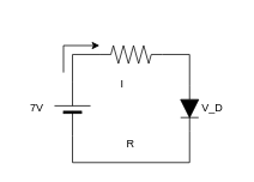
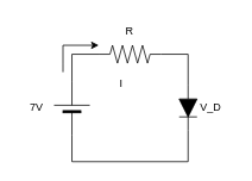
- <mxCell id="10" value="R" style="text;html=1;align=center;verticalAlign=middle;resizable=0;points=[];autosize=1;strokeColor=none;fillColor=none;" vertex="1" parent="1"><mxGeometry x="129" y="145" width="30" height="30" as="geometry" /></mxCell>
+ <mxCell id="10" value="R" style="text;html=1;align=center;verticalAlign=middle;resizable=0;points=[];autosize=1;strokeColor=none;fillColor=none;" vertex="1" parent="1"><mxGeometry x="129" y="20" width="30" height="30" as="geometry" /></mxCell>
